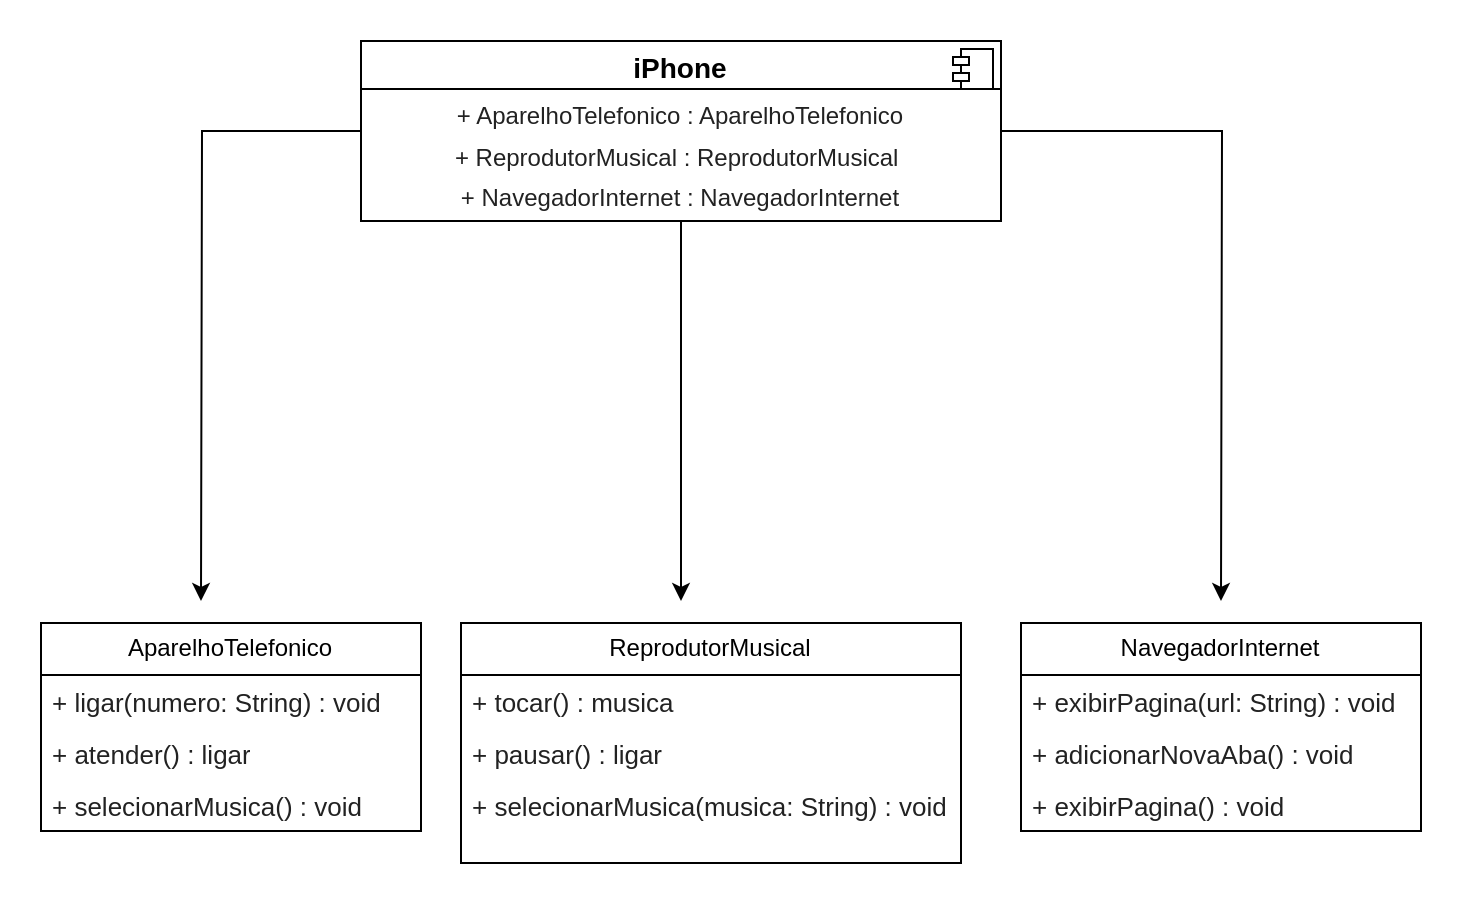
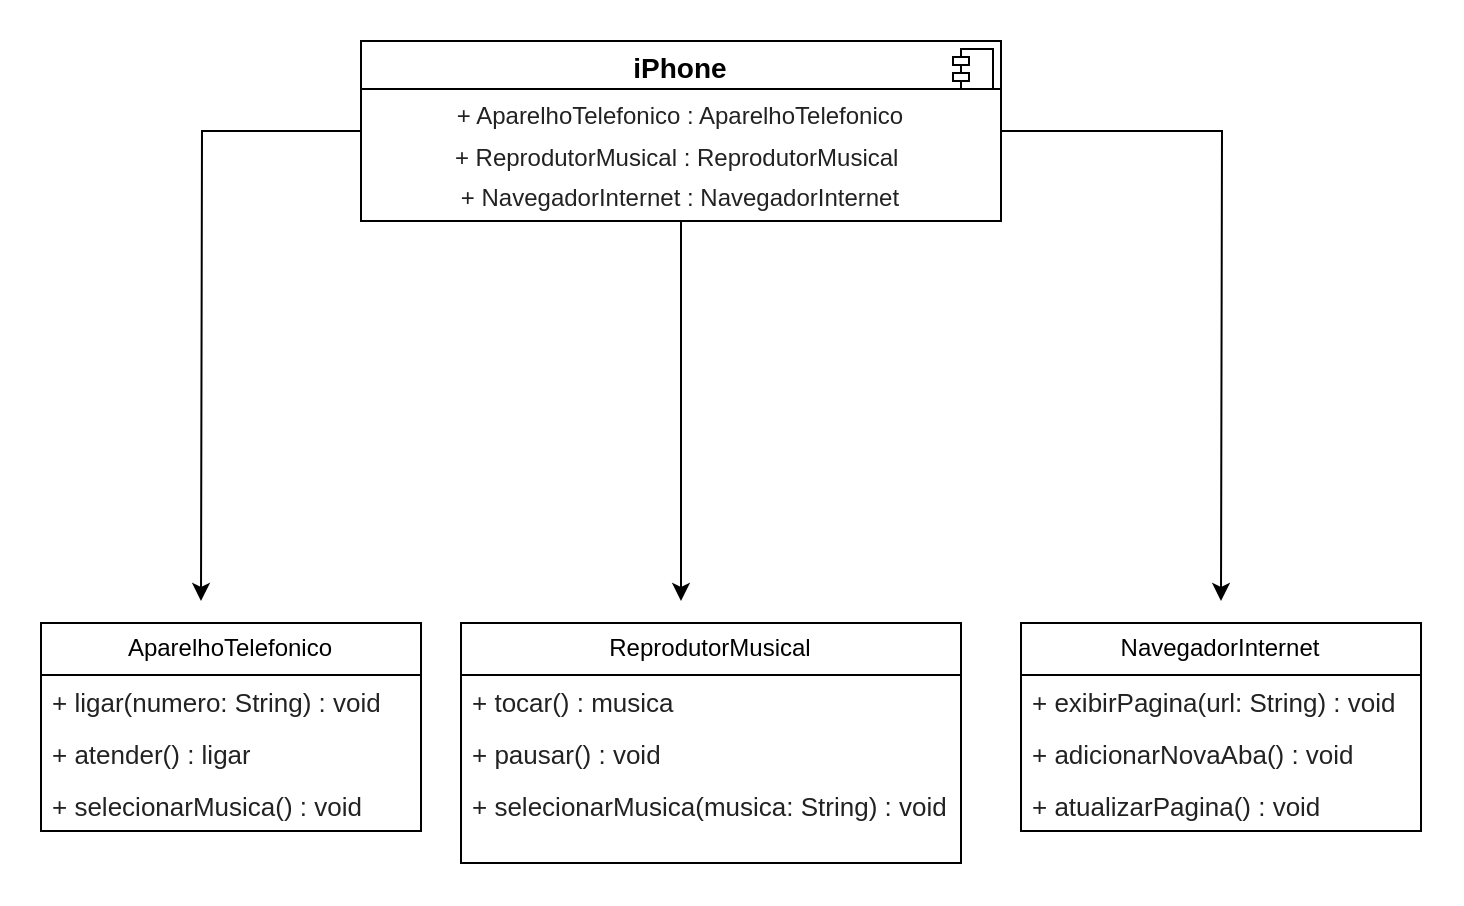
- <mxCell id="4" value="&lt;span style=&quot;color: rgb(34, 34, 34); font-family: Arial, Helvetica, sans-serif; font-size: small; background-color: rgb(255, 255, 255);&quot;&gt;+ pausar() : ligar&lt;/span&gt;" style="text;strokeColor=none;fillColor=none;align=left;verticalAlign=top;spacingLeft=4;spacingRight=4;overflow=hidden;rotatable=0;points=[[0,0.5],[1,0.5]];portConstraint=eastwest;whiteSpace=wrap;html=1;" parent="2" vertex="1"><mxGeometry y="52" width="250" height="26" as="geometry" /></mxCell>
+ <mxCell id="4" value="&lt;span style=&quot;color: rgb(34, 34, 34); font-family: Arial, Helvetica, sans-serif; font-size: small; background-color: rgb(255, 255, 255);&quot;&gt;+ pausar() : void&lt;/span&gt;" style="text;strokeColor=none;fillColor=none;align=left;verticalAlign=top;spacingLeft=4;spacingRight=4;overflow=hidden;rotatable=0;points=[[0,0.5],[1,0.5]];portConstraint=eastwest;whiteSpace=wrap;html=1;" parent="2" vertex="1"><mxGeometry y="52" width="250" height="26" as="geometry" /></mxCell>
- <mxCell id="13" value="&lt;span style=&quot;color: rgb(34, 34, 34); font-family: Arial, Helvetica, sans-serif; font-size: small; background-color: rgb(255, 255, 255);&quot;&gt;+ exibirPagina() : void&lt;/span&gt;" style="text;strokeColor=none;fillColor=none;align=left;verticalAlign=top;spacingLeft=4;spacingRight=4;overflow=hidden;rotatable=0;points=[[0,0.5],[1,0.5]];portConstraint=eastwest;whiteSpace=wrap;html=1;" parent="10" vertex="1"><mxGeometry y="78" width="200" height="26" as="geometry" /></mxCell>
+ <mxCell id="13" value="&lt;span style=&quot;color: rgb(34, 34, 34); font-family: Arial, Helvetica, sans-serif; font-size: small; background-color: rgb(255, 255, 255);&quot;&gt;+ atualizarPagina() : void&lt;/span&gt;" style="text;strokeColor=none;fillColor=none;align=left;verticalAlign=top;spacingLeft=4;spacingRight=4;overflow=hidden;rotatable=0;points=[[0,0.5],[1,0.5]];portConstraint=eastwest;whiteSpace=wrap;html=1;" parent="10" vertex="1"><mxGeometry y="78" width="200" height="26" as="geometry" /></mxCell>
